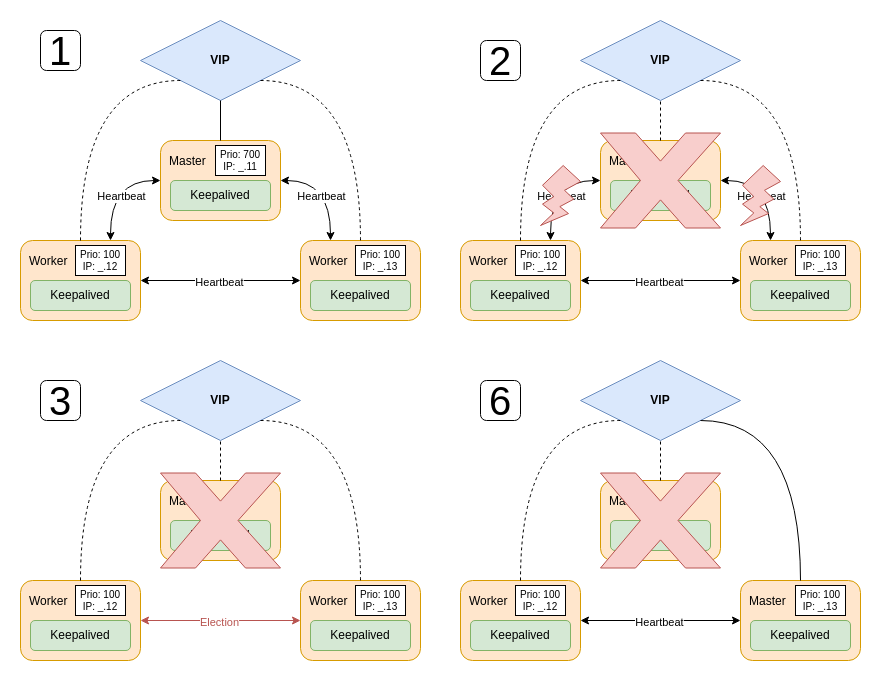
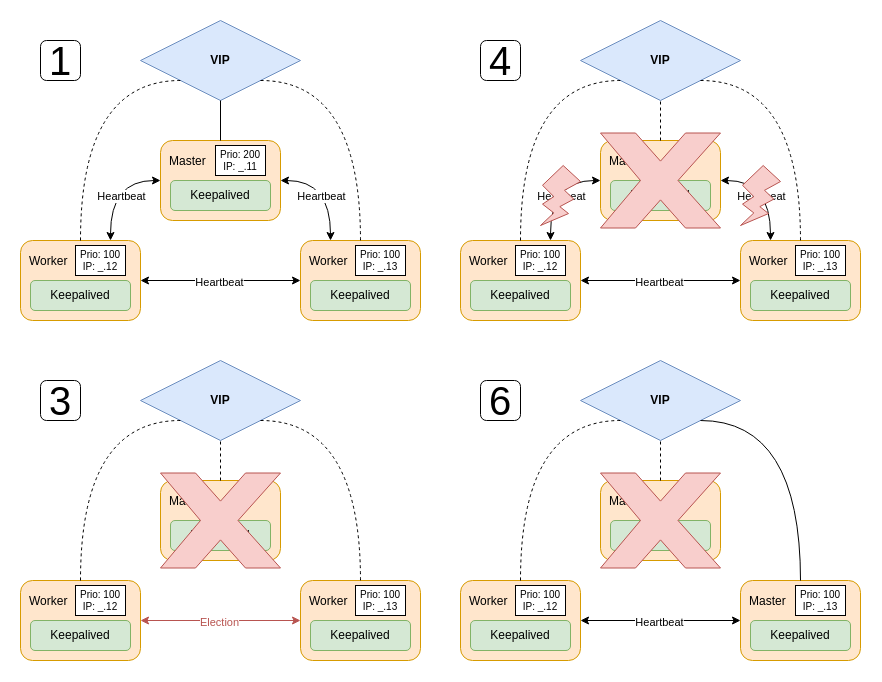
- <mxCell id="72" value="1" style="rounded=1;whiteSpace=wrap;html=1;fontSize=40;" parent="1" vertex="1"><mxGeometry x="40" y="30" width="40" height="40" as="geometry" /></mxCell>
+ <mxCell id="72" value="1" style="rounded=1;whiteSpace=wrap;html=1;fontSize=40;" parent="1" vertex="1"><mxGeometry x="40" y="40" width="40" height="40" as="geometry" /></mxCell>
- <mxCell id="73" value="2" style="rounded=1;whiteSpace=wrap;html=1;fontSize=40;" parent="1" vertex="1"><mxGeometry x="480" y="40" width="40" height="40" as="geometry" /></mxCell>
+ <mxCell id="73" value="4" style="rounded=1;whiteSpace=wrap;html=1;fontSize=40;" parent="1" vertex="1"><mxGeometry x="480" y="40" width="40" height="40" as="geometry" /></mxCell>
- <mxCell id="63" value="Prio: 700&lt;br&gt;IP: _.11" style="rounded=0;whiteSpace=wrap;html=1;fontSize=10;" parent="1" vertex="1"><mxGeometry x="215" y="145" width="50" height="30" as="geometry" /></mxCell>
+ <mxCell id="63" value="Prio: 200&lt;br&gt;IP: _.11" style="rounded=0;whiteSpace=wrap;html=1;fontSize=10;" parent="1" vertex="1"><mxGeometry x="215" y="145" width="50" height="30" as="geometry" /></mxCell>
